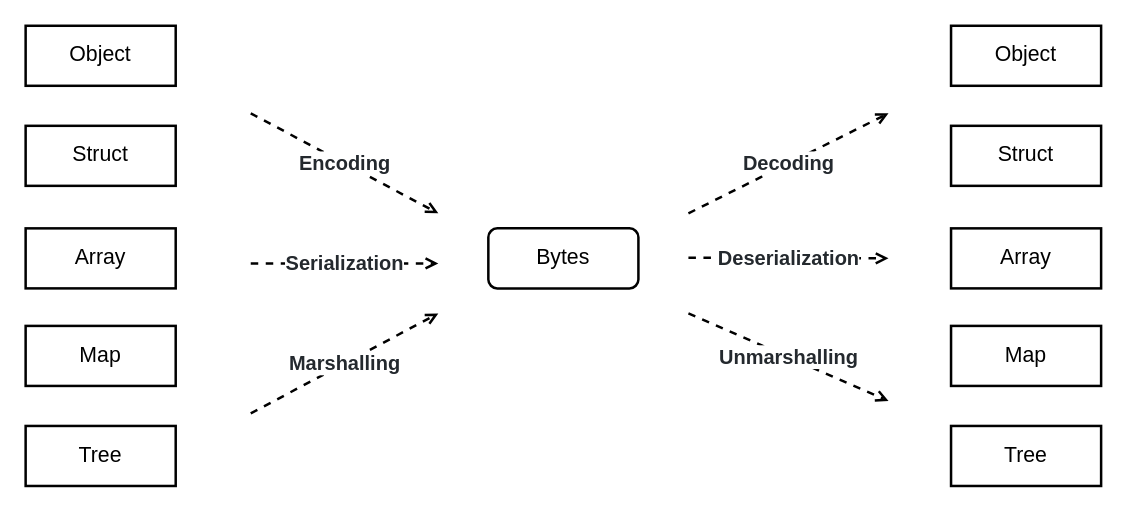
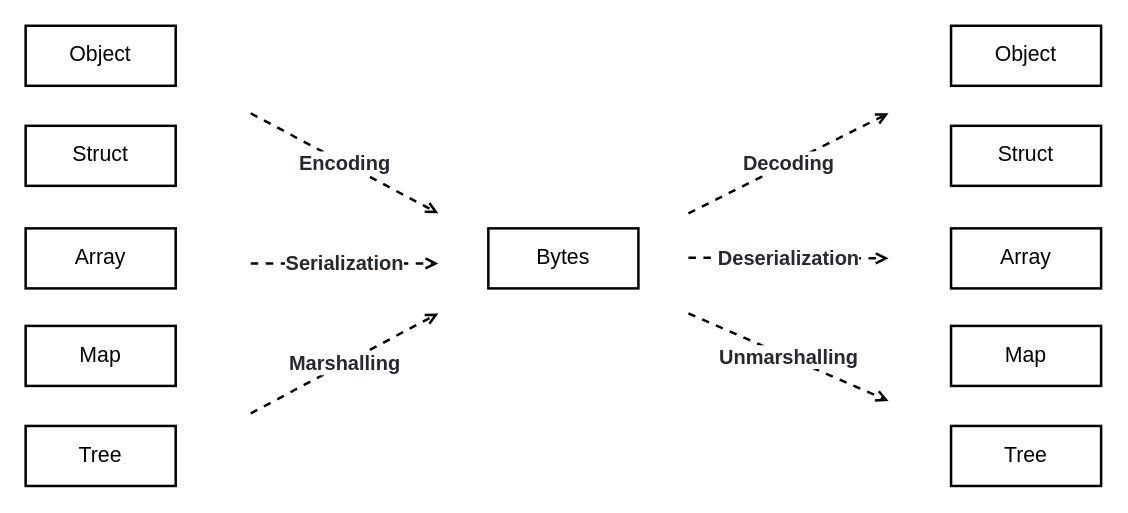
- <mxCell id="8" value="Bytes" style="whiteSpace=wrap;html=1;strokeWidth=2;fontSize=17;rounded=1;" parent="1" vertex="1"><mxGeometry x="390" y="182" width="120" height="48" as="geometry" /></mxCell>
+ <mxCell id="8" value="Bytes" style="rounded=0;whiteSpace=wrap;html=1;strokeWidth=2;fontSize=17;" parent="1" vertex="1"><mxGeometry x="390" y="182" width="120" height="48" as="geometry" /></mxCell>
